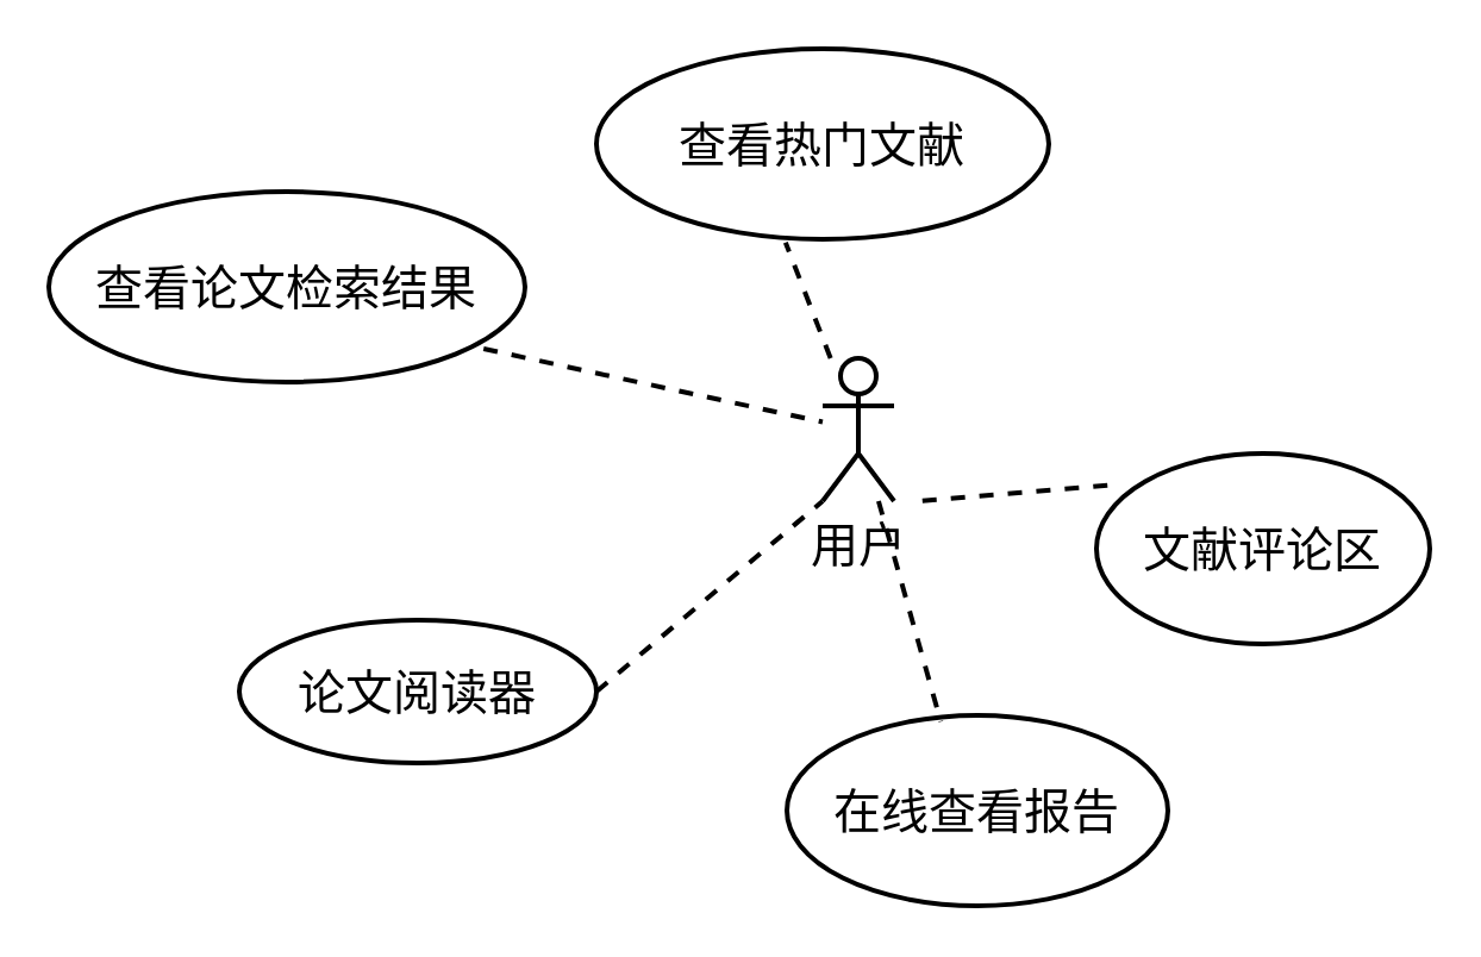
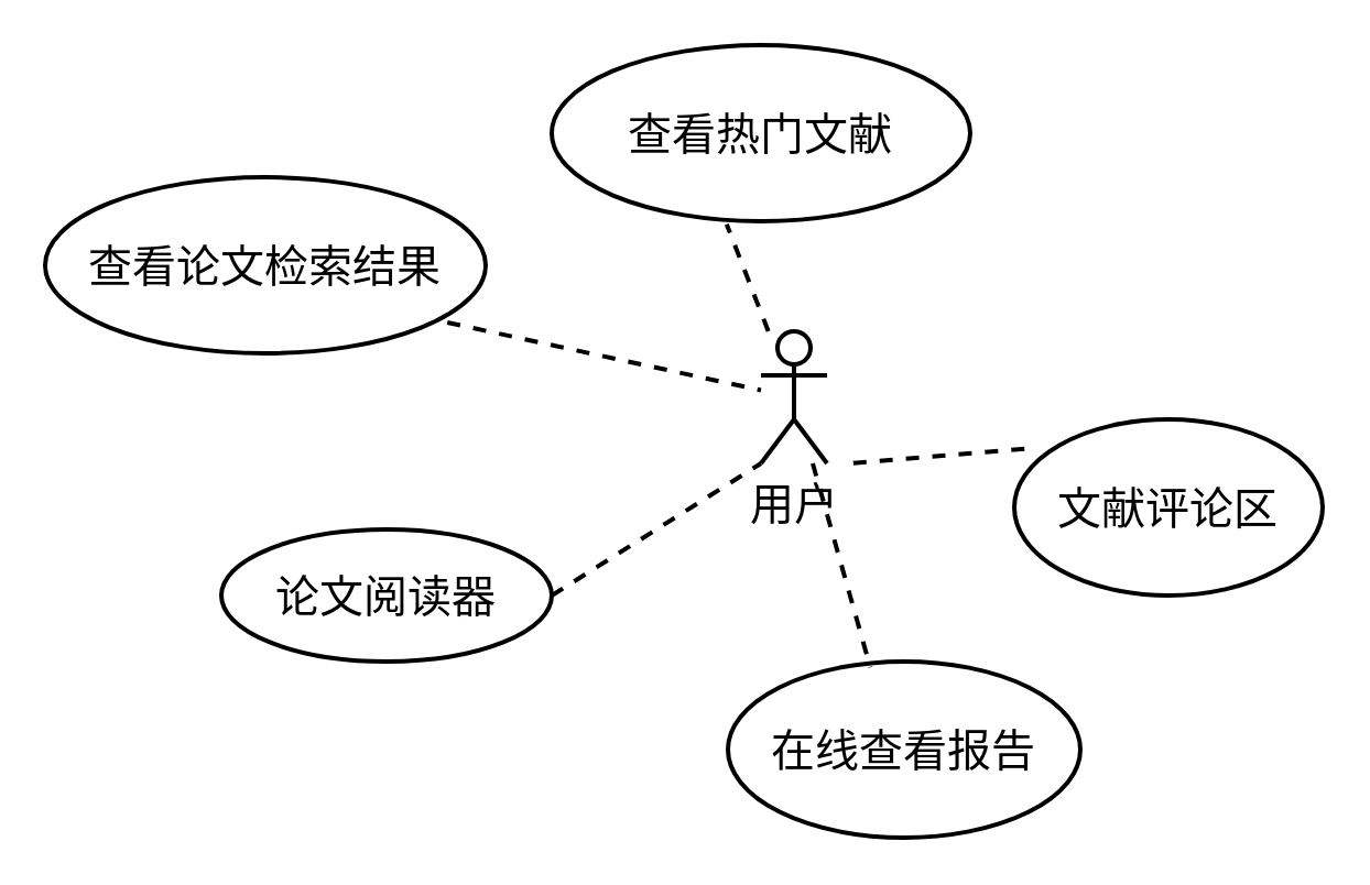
- <mxCell id="6" value="论文阅读器" style="ellipse;whiteSpace=wrap;html=1;strokeWidth=2;fontSize=20;" vertex="1" parent="1"><mxGeometry x="100" y="260" width="150" height="60" as="geometry" /></mxCell>
+ <mxCell id="6" value="论文阅读器" style="ellipse;whiteSpace=wrap;html=1;strokeWidth=2;fontSize=20;" vertex="1" parent="1"><mxGeometry x="100" y="240" width="150" height="60" as="geometry" /></mxCell>
